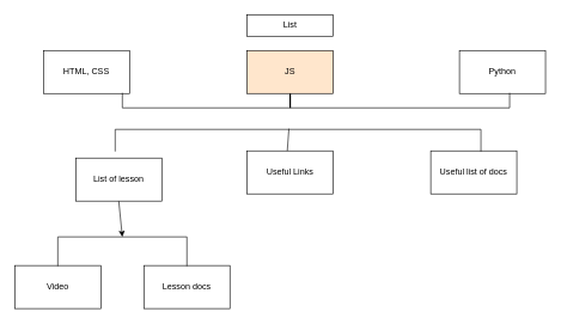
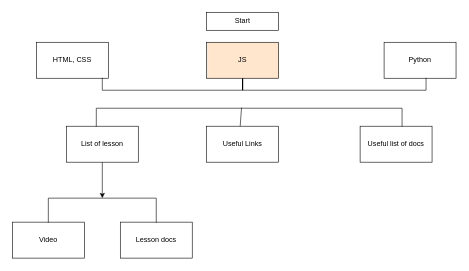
- <mxCell id="2" value="List" style="rounded=0;whiteSpace=wrap;html=1;" vertex="1" parent="1"><mxGeometry x="344" y="20" width="120" height="30" as="geometry" /></mxCell>
+ <mxCell id="2" value="Start" style="rounded=0;whiteSpace=wrap;html=1;" vertex="1" parent="1"><mxGeometry x="344" y="20" width="120" height="30" as="geometry" /></mxCell>
- <mxCell id="7" value="List of lesson" style="rounded=0;whiteSpace=wrap;html=1;" vertex="1" parent="1"><mxGeometry x="105" y="220" width="120" height="60" as="geometry" /></mxCell>
+ <mxCell id="7" value="List of lesson" style="rounded=0;whiteSpace=wrap;html=1;" vertex="1" parent="1"><mxGeometry x="110" y="210" width="120" height="60" as="geometry" /></mxCell>
